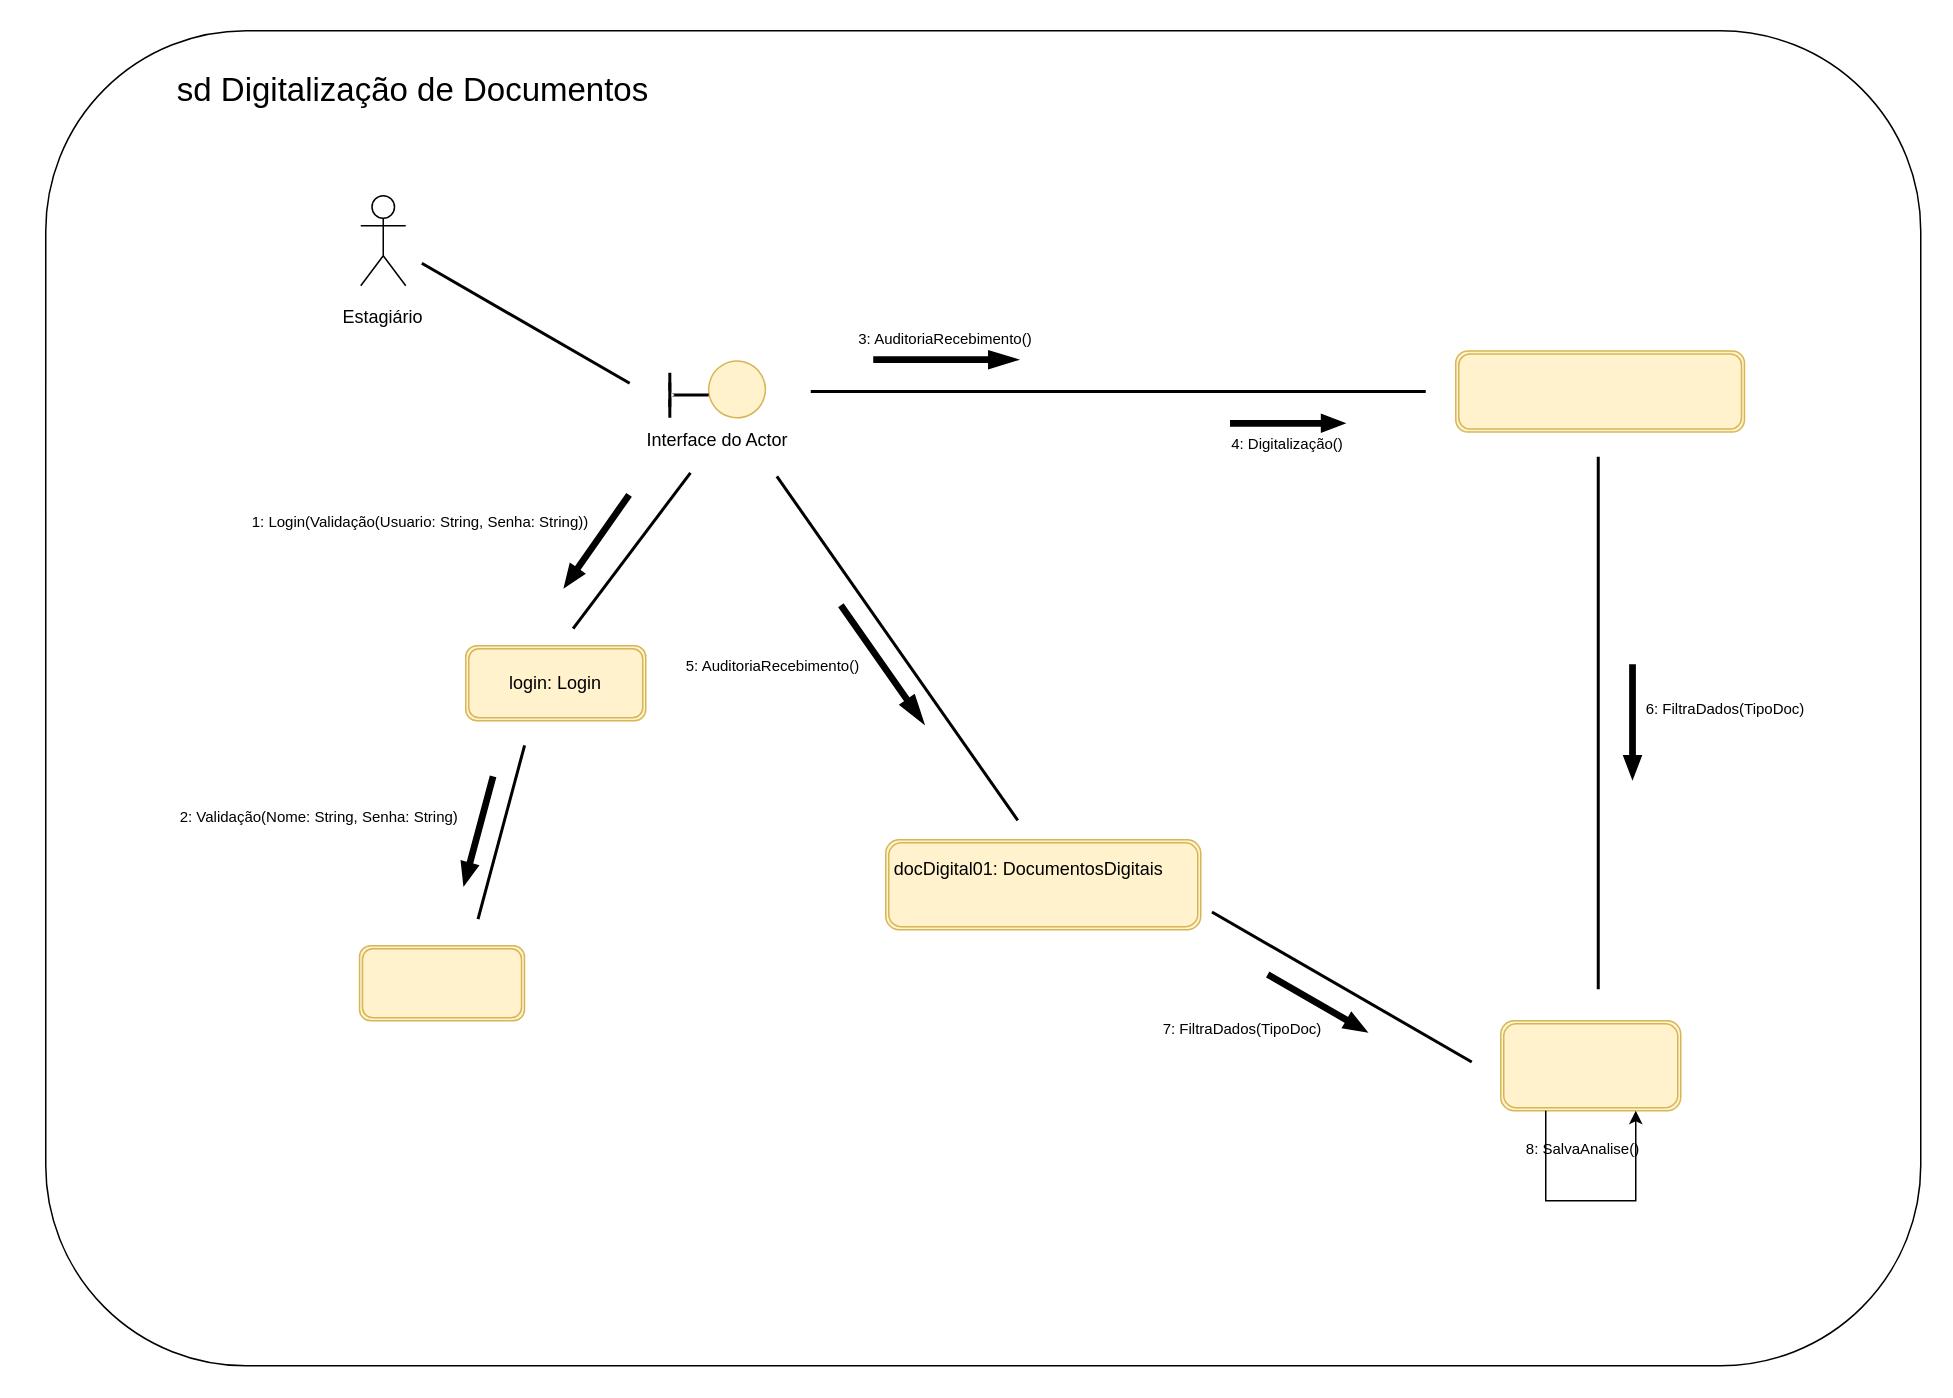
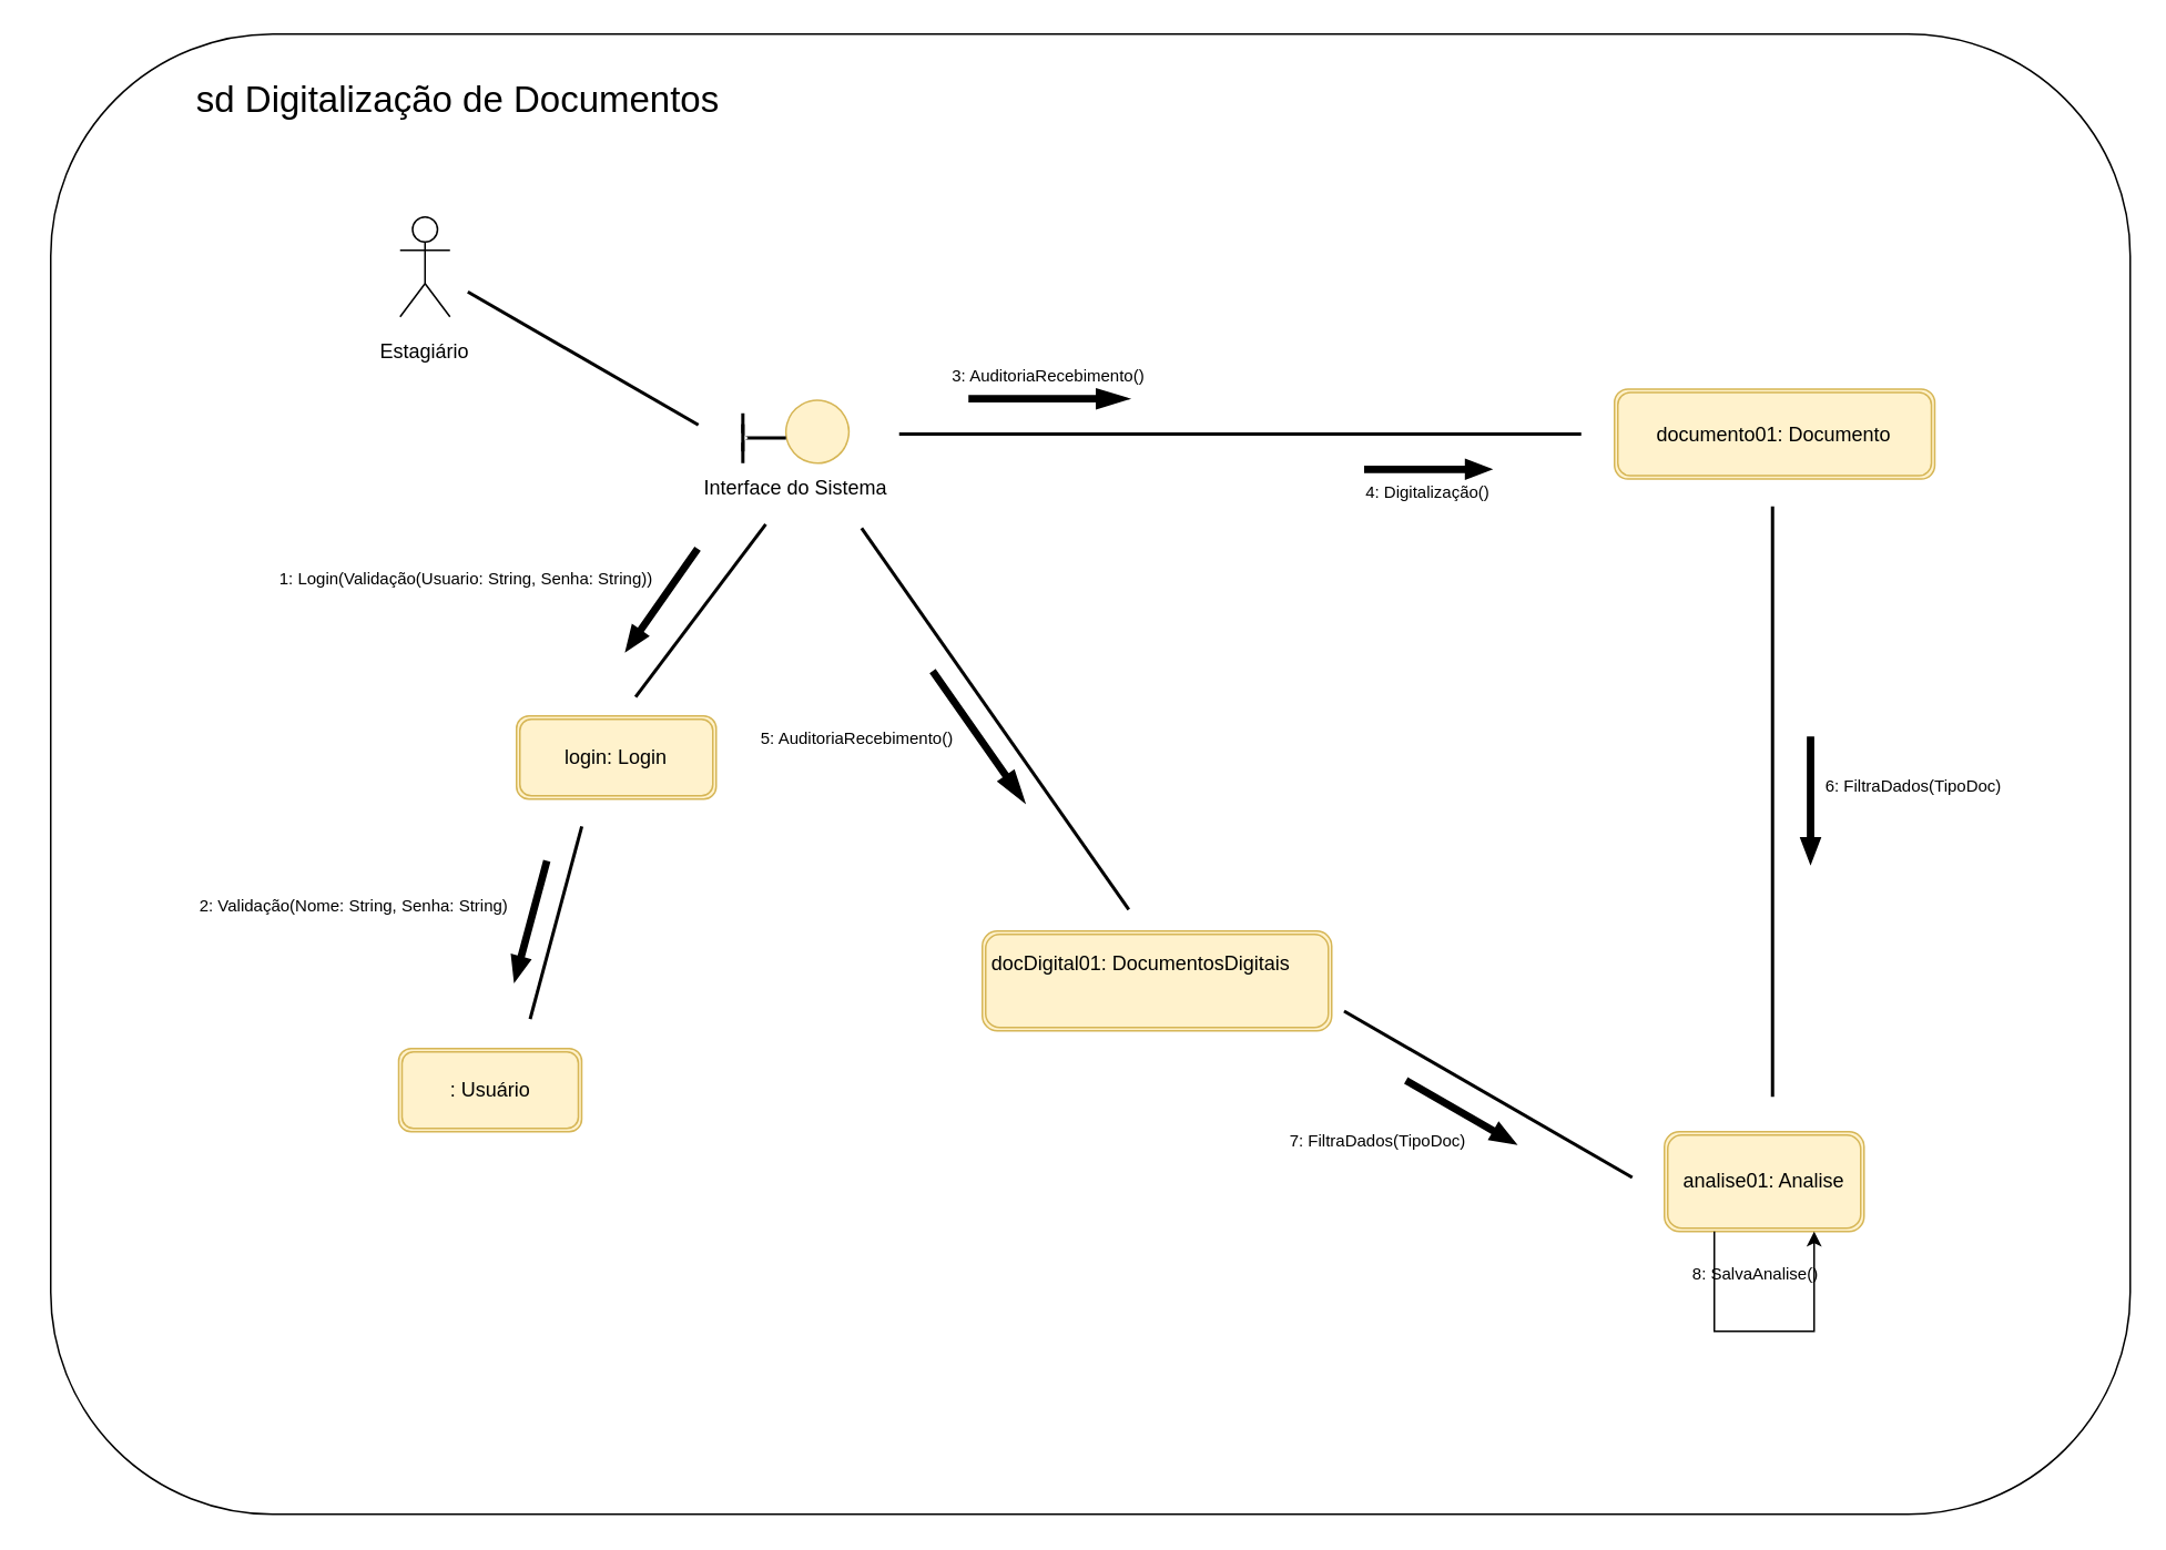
+ <mxCell id="30" value="documento01: Documento" style="text;html=1;align=center;verticalAlign=middle;whiteSpace=wrap;rounded=0;" parent="28" vertex="1"><mxGeometry x="13.125" y="16.875" width="166.25" height="20.25" as="geometry" /></mxCell>
- <mxCell id="11" value="Interface do Actor" style="text;html=1;align=center;verticalAlign=middle;whiteSpace=wrap;rounded=0;" vertex="1" parent="5"><mxGeometry x="27.88" y="48.01" width="116" height="30" as="geometry" /></mxCell>
+ <mxCell id="11" value="Interface do Sistema" style="text;html=1;align=center;verticalAlign=middle;whiteSpace=wrap;rounded=0;" vertex="1" parent="5"><mxGeometry x="27.88" y="48.01" width="116" height="30" as="geometry" /></mxCell>
+ <mxCell id="18" value=": Usuário" style="text;html=1;align=center;verticalAlign=middle;whiteSpace=wrap;rounded=0;" parent="16" vertex="1"><mxGeometry x="27.5" y="15.625" width="73.333" height="18.75" as="geometry" /></mxCell>
+ <mxCell id="21" value="analise01: Analise" style="text;html=1;align=center;verticalAlign=middle;whiteSpace=wrap;rounded=0;" parent="19" vertex="1"><mxGeometry x="20" y="18.75" width="100" height="22.5" as="geometry" /></mxCell>
